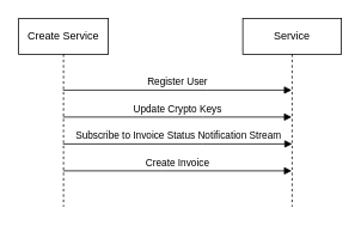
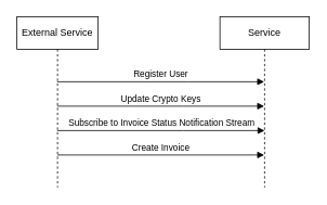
- <mxCell id="2" value="Create Service" style="shape=umlLifeline;perimeter=lifelinePerimeter;whiteSpace=wrap;html=1;container=0;dropTarget=0;collapsible=0;recursiveResize=0;outlineConnect=0;portConstraint=eastwest;newEdgeStyle={&quot;edgeStyle&quot;:&quot;elbowEdgeStyle&quot;,&quot;elbow&quot;:&quot;vertical&quot;,&quot;curved&quot;:0,&quot;rounded&quot;:0};" parent="1" vertex="1"><mxGeometry x="20" y="20" width="100" height="210" as="geometry" /></mxCell>
+ <mxCell id="2" value="External Service" style="shape=umlLifeline;perimeter=lifelinePerimeter;whiteSpace=wrap;html=1;container=0;dropTarget=0;collapsible=0;recursiveResize=0;outlineConnect=0;portConstraint=eastwest;newEdgeStyle={&quot;edgeStyle&quot;:&quot;elbowEdgeStyle&quot;,&quot;elbow&quot;:&quot;vertical&quot;,&quot;curved&quot;:0,&quot;rounded&quot;:0};" parent="1" vertex="1"><mxGeometry x="20" y="20" width="100" height="210" as="geometry" /></mxCell>
